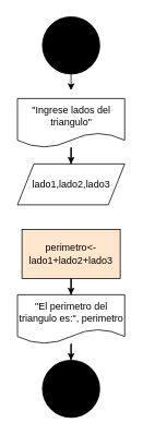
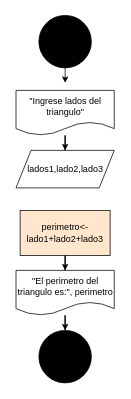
- <mxCell id="7" value="lado1,lado2,lado3" style="shape=parallelogram;perimeter=parallelogramPerimeter;whiteSpace=wrap;html=1;fixedSize=1;" vertex="1" parent="1"><mxGeometry x="20.5" y="200" width="131" height="50" as="geometry" /></mxCell>
+ <mxCell id="7" value="lados1,lado2,lado3" style="shape=parallelogram;perimeter=parallelogramPerimeter;whiteSpace=wrap;html=1;fixedSize=1;" vertex="1" parent="1"><mxGeometry x="20.5" y="200" width="131" height="50" as="geometry" /></mxCell>
